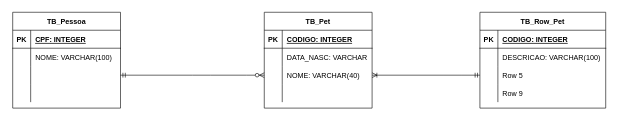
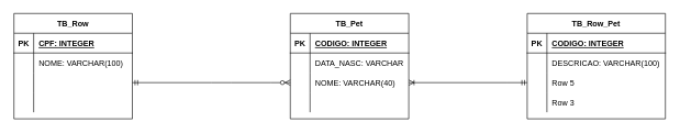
- <mxCell id="3" value="TB_Pessoa" style="shape=table;startSize=30;container=1;collapsible=1;childLayout=tableLayout;fixedRows=1;rowLines=0;fontStyle=1;align=center;resizeLast=1;" vertex="1" parent="1"><mxGeometry x="20" y="20" width="180" height="160" as="geometry" /></mxCell>
+ <mxCell id="3" value="TB_Row" style="shape=table;startSize=30;container=1;collapsible=1;childLayout=tableLayout;fixedRows=1;rowLines=0;fontStyle=1;align=center;resizeLast=1;" vertex="1" parent="1"><mxGeometry x="20" y="20" width="180" height="160" as="geometry" /></mxCell>
- <mxCell id="43" value="Row 9" style="shape=partialRectangle;connectable=0;fillColor=none;top=0;left=0;bottom=0;right=0;align=left;spacingLeft=6;overflow=hidden;" vertex="1" parent="41"><mxGeometry x="30" width="180" height="30" as="geometry"><mxRectangle width="180" height="30" as="alternateBounds" /></mxGeometry></mxCell>
+ <mxCell id="43" value="Row 3" style="shape=partialRectangle;connectable=0;fillColor=none;top=0;left=0;bottom=0;right=0;align=left;spacingLeft=6;overflow=hidden;" vertex="1" parent="41"><mxGeometry x="30" width="180" height="30" as="geometry"><mxRectangle width="180" height="30" as="alternateBounds" /></mxGeometry></mxCell>
